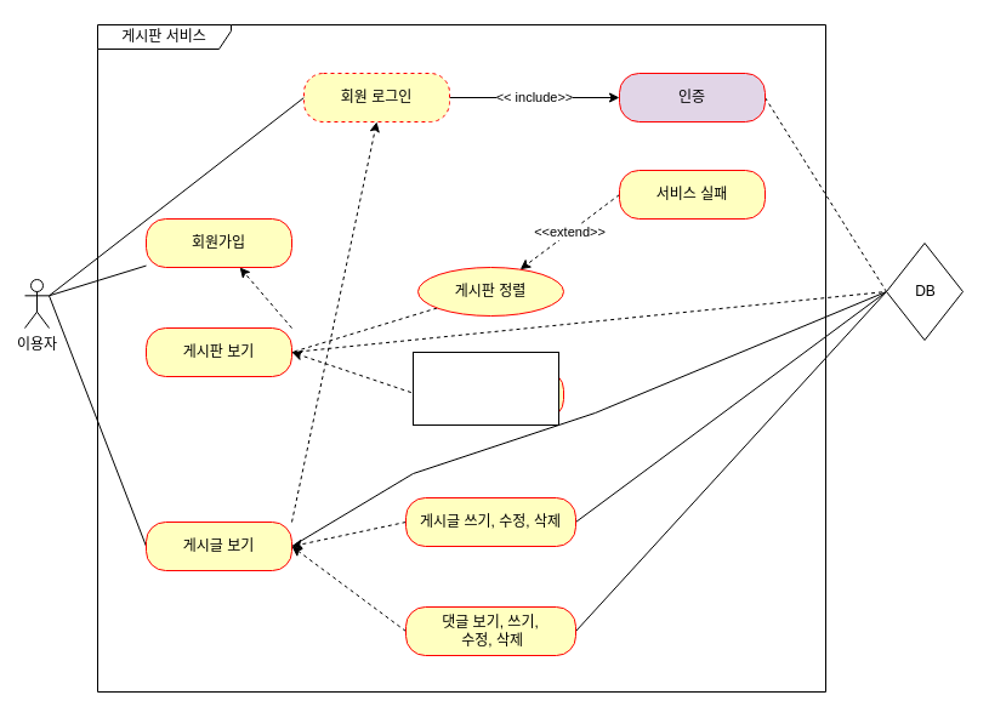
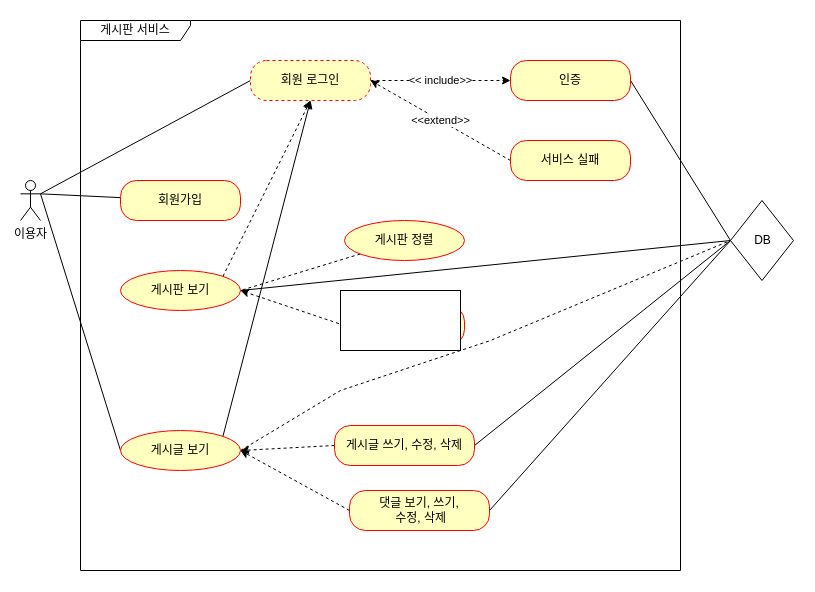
- <mxCell id="14" value="&amp;lt;&amp;lt; include&amp;gt;&amp;gt;" style="edgeStyle=none;rounded=0;orthogonalLoop=1;jettySize=auto;html=1;endArrow=classic;endFill=1;dashed=0;" edge="1" parent="1" source="15" target="17"><mxGeometry relative="1" as="geometry"><Array as="points"><mxPoint x="460" y="80" /></Array></mxGeometry></mxCell>
+ <mxCell id="14" value="&amp;lt;&amp;lt; include&amp;gt;&amp;gt;" style="edgeStyle=none;rounded=0;orthogonalLoop=1;jettySize=auto;html=1;endArrow=classic;endFill=1;dashed=1;" edge="1" parent="1" source="15" target="17"><mxGeometry relative="1" as="geometry"><Array as="points"><mxPoint x="460" y="80" /></Array></mxGeometry></mxCell>
- <mxCell id="17" value="인증" style="rounded=1;whiteSpace=wrap;html=1;arcSize=40;fontColor=#000000;fillColor=#e1d5e7;strokeColor=#ff0000;" vertex="1" parent="1"><mxGeometry x="510" y="60" width="120" height="40" as="geometry" /></mxCell>
+ <mxCell id="17" value="인증" style="rounded=1;whiteSpace=wrap;html=1;arcSize=40;fontColor=#000000;fillColor=#ffffc0;strokeColor=#ff0000;" vertex="1" parent="1"><mxGeometry x="510" y="60" width="120" height="40" as="geometry" /></mxCell>
- <mxCell id="16" style="edgeStyle=none;rounded=0;orthogonalLoop=1;jettySize=auto;html=1;exitX=1;exitY=0.5;exitDx=0;exitDy=0;entryX=0;entryY=0.5;entryDx=0;entryDy=0;endArrow=none;endFill=0;dashed=1;" edge="1" parent="1" source="17" target="30"><mxGeometry relative="1" as="geometry" /></mxCell>
+ <mxCell id="16" style="edgeStyle=none;rounded=0;orthogonalLoop=1;jettySize=auto;html=1;exitX=1;exitY=0.5;exitDx=0;exitDy=0;entryX=0;entryY=0.5;entryDx=0;entryDy=0;endArrow=none;endFill=0;" edge="1" parent="1" source="17" target="30"><mxGeometry relative="1" as="geometry" /></mxCell>
- <mxCell id="18" value="&amp;lt;&amp;lt;extend&amp;gt;&amp;gt;" style="edgeStyle=none;rounded=0;orthogonalLoop=1;jettySize=auto;html=1;endArrow=classic;endFill=1;exitX=0;exitY=0.5;exitDx=0;exitDy=0;dashed=1;" edge="1" parent="1" source="19" target="21"><mxGeometry relative="1" as="geometry" /></mxCell>
+ <mxCell id="18" value="&amp;lt;&amp;lt;extend&amp;gt;&amp;gt;" style="edgeStyle=none;rounded=0;orthogonalLoop=1;jettySize=auto;html=1;entryX=1;entryY=0.5;entryDx=0;entryDy=0;endArrow=classic;endFill=1;exitX=0;exitY=0.5;exitDx=0;exitDy=0;dashed=1;" edge="1" parent="1" source="19" target="15"><mxGeometry relative="1" as="geometry" /></mxCell>
- <mxCell id="6" style="edgeStyle=none;rounded=0;orthogonalLoop=1;jettySize=auto;html=1;exitX=1;exitY=0;exitDx=0;exitDy=0;dashed=1;endArrow=classic;endFill=1;" edge="1" parent="1" source="8" target="5"><mxGeometry relative="1" as="geometry" /></mxCell>
+ <mxCell id="6" style="edgeStyle=none;rounded=0;orthogonalLoop=1;jettySize=auto;html=1;exitX=1;exitY=0;exitDx=0;exitDy=0;entryX=0.5;entryY=1;entryDx=0;entryDy=0;dashed=1;endArrow=classic;endFill=1;" edge="1" parent="1" source="8" target="15"><mxGeometry relative="1" as="geometry" /></mxCell>
- <mxCell id="2" value="이용자" style="shape=umlActor;verticalLabelPosition=bottom;verticalAlign=top;html=1;outlineConnect=0;" vertex="1" parent="1"><mxGeometry x="20" y="230" width="20" height="40" as="geometry" /></mxCell>
+ <mxCell id="2" value="이용자" style="shape=umlActor;verticalLabelPosition=bottom;verticalAlign=top;html=1;outlineConnect=0;" vertex="1" parent="1"><mxGeometry x="20" y="180" width="20" height="40" as="geometry" /></mxCell>
- <mxCell id="7" style="edgeStyle=none;rounded=0;orthogonalLoop=1;jettySize=auto;html=1;exitX=1;exitY=0.5;exitDx=0;exitDy=0;entryX=0;entryY=0.5;entryDx=0;entryDy=0;endArrow=none;endFill=0;dashed=1;" edge="1" parent="1" source="8" target="30"><mxGeometry relative="1" as="geometry" /></mxCell>
+ <mxCell id="7" style="edgeStyle=none;rounded=0;orthogonalLoop=1;jettySize=auto;html=1;exitX=1;exitY=0.5;exitDx=0;exitDy=0;entryX=0;entryY=0.5;entryDx=0;entryDy=0;endArrow=none;endFill=0;" edge="1" parent="1" source="8" target="30"><mxGeometry relative="1" as="geometry" /></mxCell>
- <mxCell id="10" style="edgeStyle=none;rounded=0;orthogonalLoop=1;jettySize=auto;html=1;exitX=1;exitY=0;exitDx=0;exitDy=0;entryX=0.5;entryY=1;entryDx=0;entryDy=0;dashed=1;endArrow=classic;endFill=1;" edge="1" parent="1" source="12" target="15"><mxGeometry relative="1" as="geometry" /></mxCell>
+ <mxCell id="10" style="edgeStyle=none;rounded=0;orthogonalLoop=1;jettySize=auto;html=1;exitX=1;exitY=0;exitDx=0;exitDy=0;entryX=0.5;entryY=1;entryDx=0;entryDy=0;dashed=0;endArrow=classic;endFill=1;" edge="1" parent="1" source="12" target="15"><mxGeometry relative="1" as="geometry" /></mxCell>
- <mxCell id="8" value="게시판 보기" style="rounded=1;whiteSpace=wrap;html=1;arcSize=40;fontColor=#000000;fillColor=#ffffc0;strokeColor=#ff0000;" vertex="1" parent="1"><mxGeometry x="120" y="270" width="120" height="40" as="geometry" /></mxCell>
+ <mxCell id="8" value="게시판 보기" style="ellipse;whiteSpace=wrap;html=1;arcSize=40;fontColor=#000000;fillColor=#ffffc0;strokeColor=#ff0000;" vertex="1" parent="1"><mxGeometry x="120" y="270" width="120" height="40" as="geometry" /></mxCell>
- <mxCell id="11" style="edgeStyle=none;rounded=0;orthogonalLoop=1;jettySize=auto;html=1;exitX=1;exitY=0.5;exitDx=0;exitDy=0;entryX=0;entryY=0.5;entryDx=0;entryDy=0;endArrow=none;endFill=0;" edge="1" parent="1" source="12" target="30"><mxGeometry relative="1" as="geometry"><Array as="points"><mxPoint x="340" y="390" /><mxPoint x="490" y="340" /></Array></mxGeometry></mxCell>
+ <mxCell id="11" style="edgeStyle=none;rounded=0;orthogonalLoop=1;jettySize=auto;html=1;exitX=1;exitY=0.5;exitDx=0;exitDy=0;entryX=0;entryY=0.5;entryDx=0;entryDy=0;endArrow=none;endFill=0;dashed=1;" edge="1" parent="1" source="12" target="30"><mxGeometry relative="1" as="geometry"><Array as="points"><mxPoint x="340" y="390" /><mxPoint x="490" y="340" /></Array></mxGeometry></mxCell>
- <mxCell id="26" value="게시글 쓰기, 수정, 삭제" style="rounded=1;whiteSpace=wrap;html=1;arcSize=40;fontColor=#000000;fillColor=#ffffc0;strokeColor=#ff0000;" vertex="1" parent="1"><mxGeometry x="334" y="410" width="140" height="40" as="geometry" /></mxCell>
+ <mxCell id="26" value="게시글 쓰기, 수정, 삭제" style="rounded=1;whiteSpace=wrap;html=1;arcSize=40;fontColor=#000000;fillColor=#ffffc0;strokeColor=#ff0000;" vertex="1" parent="1"><mxGeometry x="334" y="425" width="140" height="40" as="geometry" /></mxCell>
- <mxCell id="12" value="게시글 보기" style="rounded=1;whiteSpace=wrap;html=1;arcSize=40;fontColor=#000000;fillColor=#ffffc0;strokeColor=#ff0000;" vertex="1" parent="1"><mxGeometry x="120" y="430" width="120" height="40" as="geometry" /></mxCell>
+ <mxCell id="12" value="게시글 보기" style="ellipse;whiteSpace=wrap;html=1;arcSize=40;fontColor=#000000;fillColor=#ffffc0;strokeColor=#ff0000;" vertex="1" parent="1"><mxGeometry x="120" y="430" width="120" height="40" as="geometry" /></mxCell>
- <mxCell id="29" value="댓글 보기, 쓰기,&lt;br&gt;&amp;nbsp;수정, 삭제" style="rounded=1;whiteSpace=wrap;html=1;arcSize=40;fontColor=#000000;fillColor=#ffffc0;strokeColor=#ff0000;" vertex="1" parent="1"><mxGeometry x="334" y="500" width="140" height="40" as="geometry" /></mxCell>
+ <mxCell id="29" value="댓글 보기, 쓰기,&lt;br&gt;&amp;nbsp;수정, 삭제" style="rounded=1;whiteSpace=wrap;html=1;arcSize=40;fontColor=#000000;fillColor=#ffffc0;strokeColor=#ff0000;" vertex="1" parent="1"><mxGeometry x="349" y="490" width="140" height="40" as="geometry" /></mxCell>
